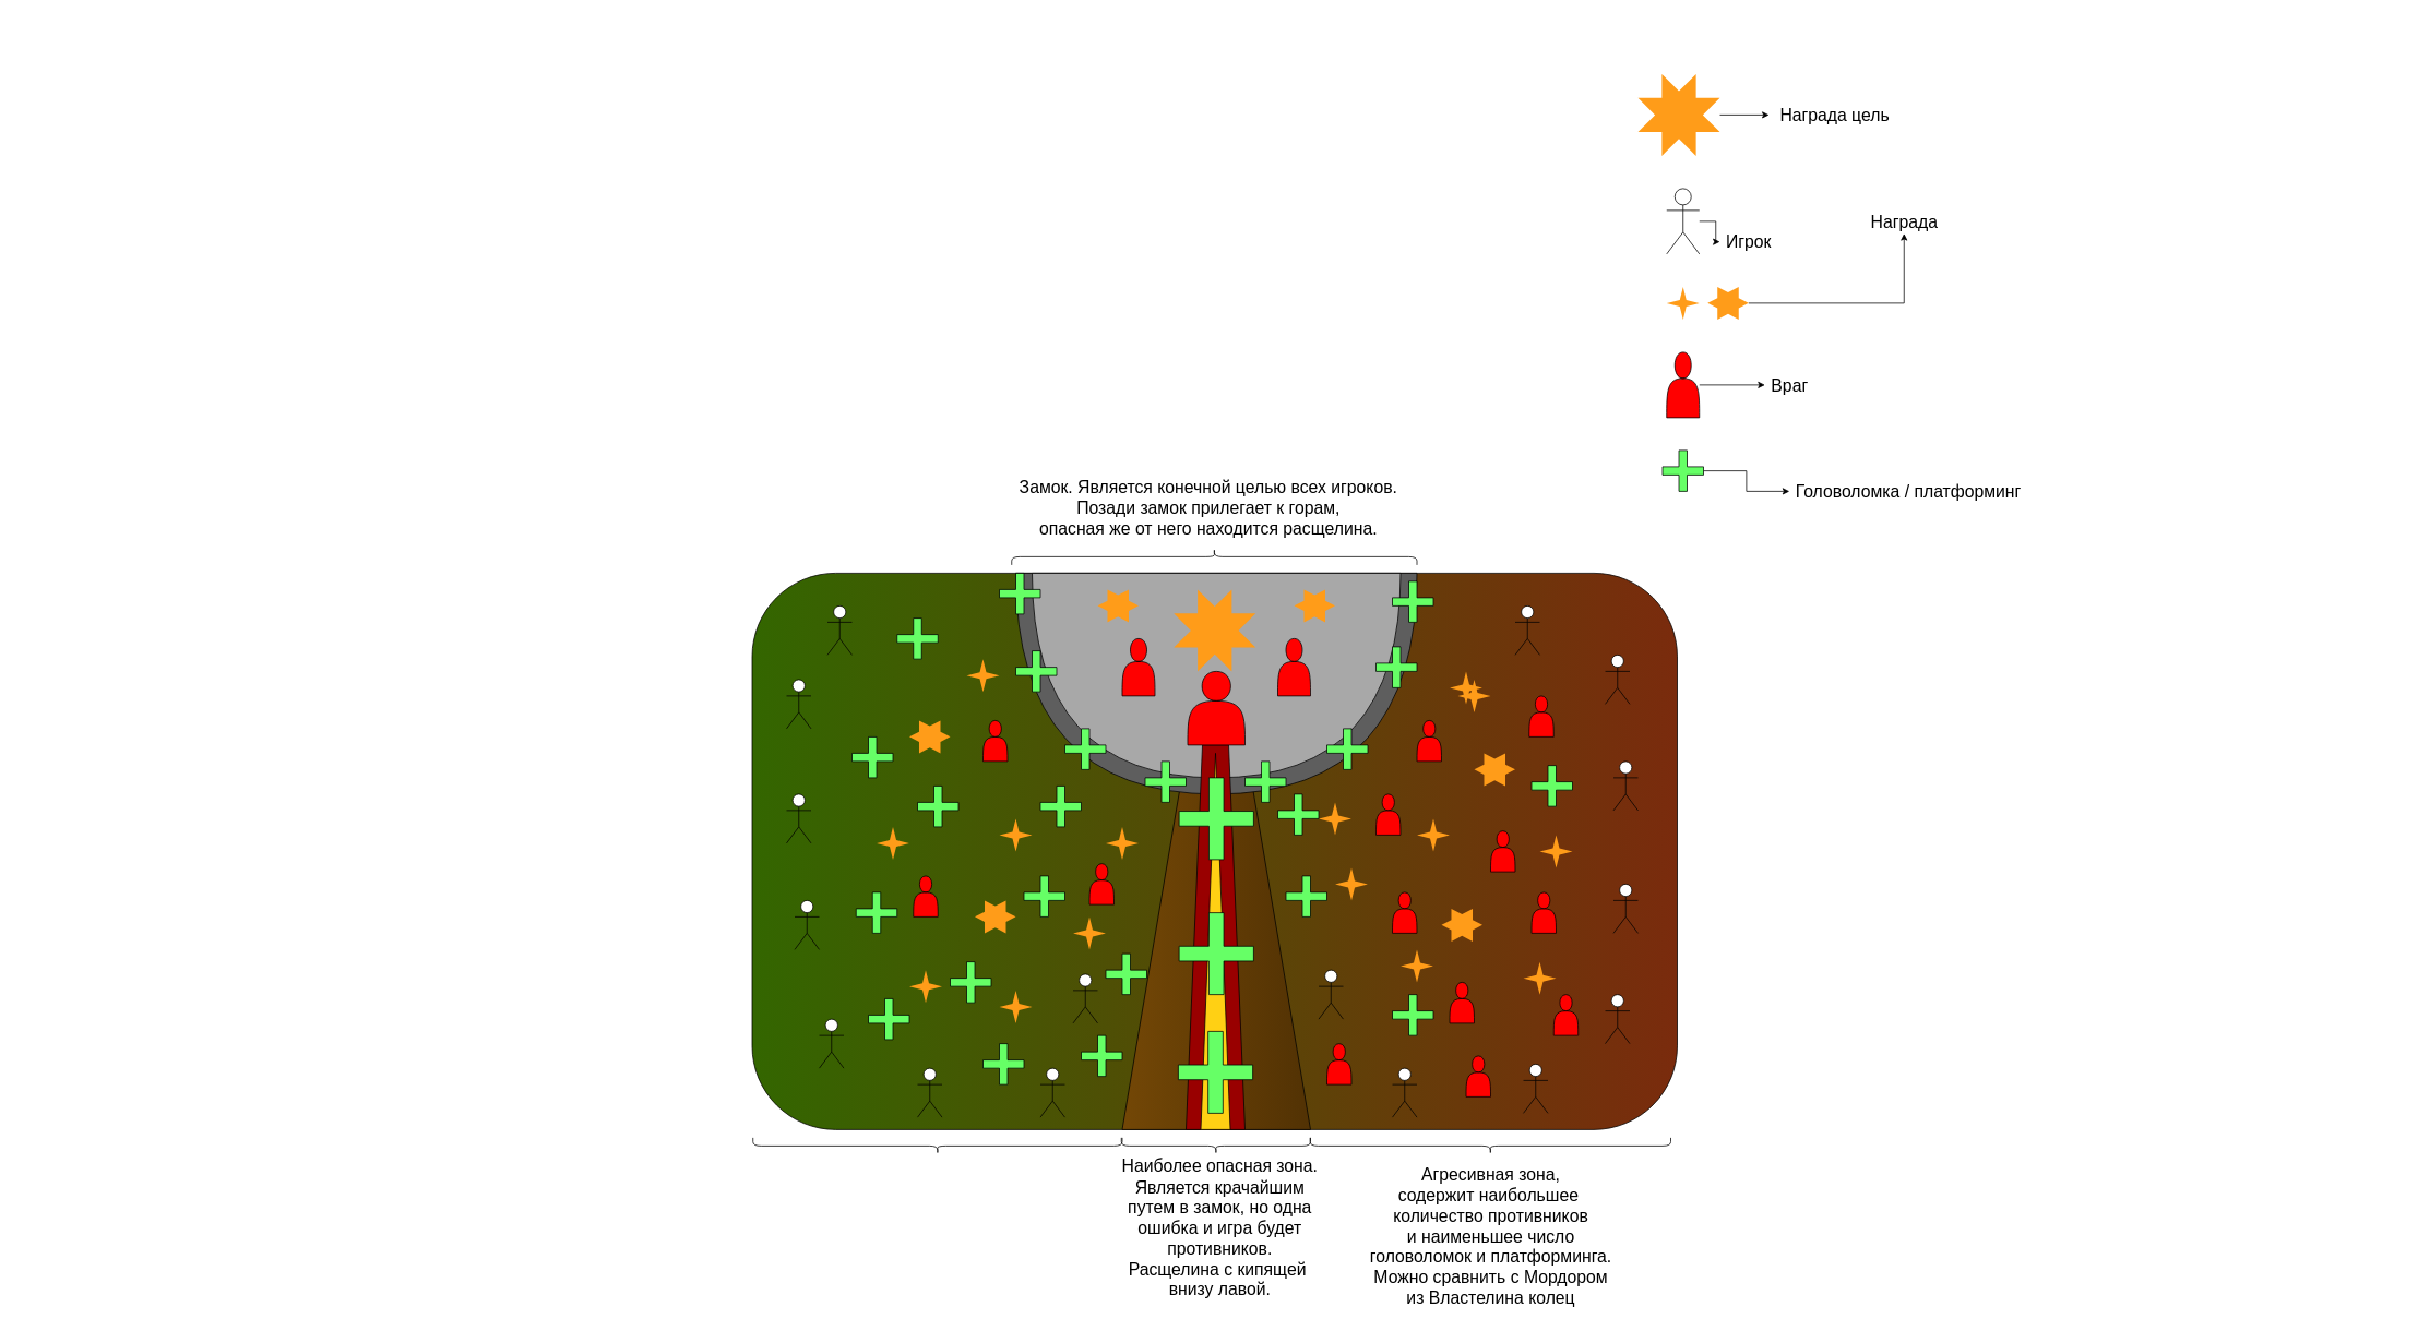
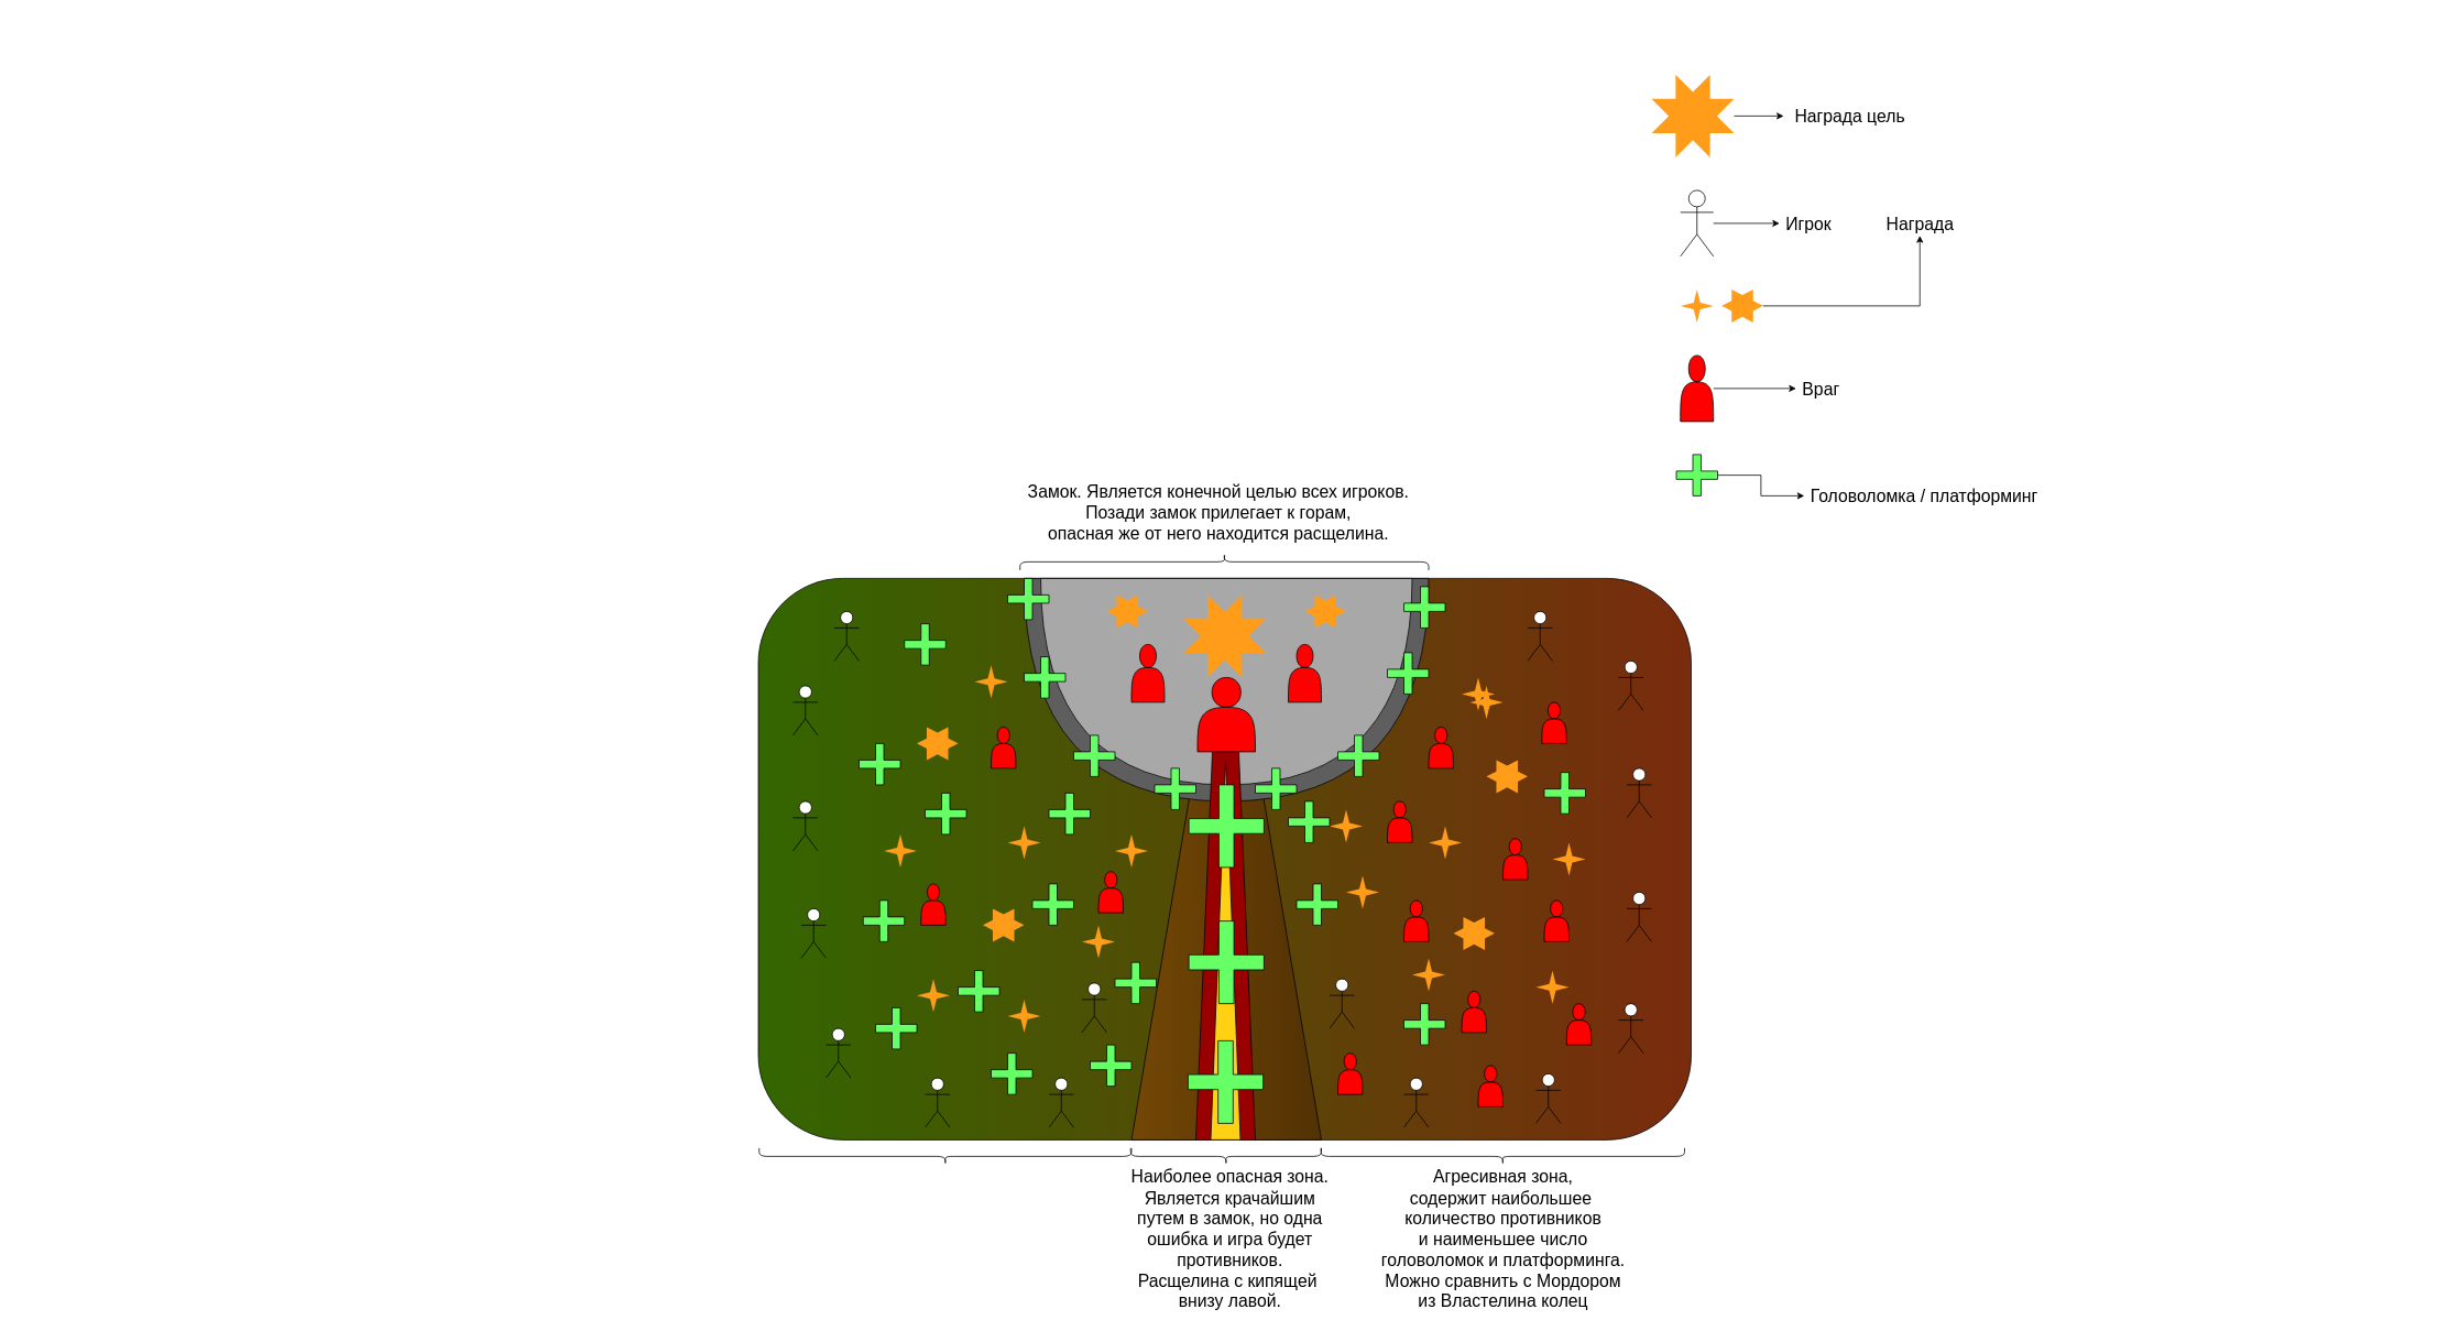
- <mxCell id="95" value="Игрок" style="text;html=1;align=center;verticalAlign=middle;resizable=0;points=[];autosize=1;strokeColor=none;fillColor=none;fontSize=21;" vertex="1" parent="1"><mxGeometry x="2100" y="280" width="70" height="30" as="geometry" /></mxCell>
+ <mxCell id="95" value="Игрок" style="text;html=1;align=center;verticalAlign=middle;resizable=0;points=[];autosize=1;strokeColor=none;fillColor=none;fontSize=21;" vertex="1" parent="1"><mxGeometry x="2155" y="255" width="70" height="30" as="geometry" /></mxCell>
- <mxCell id="97" value="Враг" style="text;html=1;align=center;verticalAlign=middle;resizable=0;points=[];autosize=1;strokeColor=none;fillColor=none;fontSize=21;" vertex="1" parent="1"><mxGeometry x="2155" y="455" width="60" height="30" as="geometry" /></mxCell>
+ <mxCell id="97" value="Враг" style="text;html=1;align=center;verticalAlign=middle;resizable=0;points=[];autosize=1;strokeColor=none;fillColor=none;fontSize=21;" vertex="1" parent="1"><mxGeometry x="2175" y="455" width="60" height="30" as="geometry" /></mxCell>
- <mxCell id="103" value="Агресивная зона, &lt;br&gt;содержит наибольшее&amp;nbsp;&lt;br&gt;количество противников&lt;br&gt;и наименьшее число &lt;br&gt;головоломок и платформинга.&lt;br&gt;Можно сравнить с Мордором &lt;br&gt;из&amp;nbsp;Властелина колец" style="text;html=1;align=center;verticalAlign=middle;resizable=0;points=[];autosize=1;strokeColor=none;fillColor=none;fontSize=21;" vertex="1" parent="1"><mxGeometry x="1664.75" y="1420" width="310" height="180" as="geometry" /></mxCell>
+ <mxCell id="103" value="Агресивная зона, &lt;br&gt;содержит наибольшее&amp;nbsp;&lt;br&gt;количество противников&lt;br&gt;и наименьшее число &lt;br&gt;головоломок и платформинга.&lt;br&gt;Можно сравнить с Мордором &lt;br&gt;из&amp;nbsp;Властелина колец" style="text;html=1;align=center;verticalAlign=middle;resizable=0;points=[];autosize=1;strokeColor=none;fillColor=none;fontSize=21;" vertex="1" parent="1"><mxGeometry x="1664.75" y="1410" width="310" height="180" as="geometry" /></mxCell>
